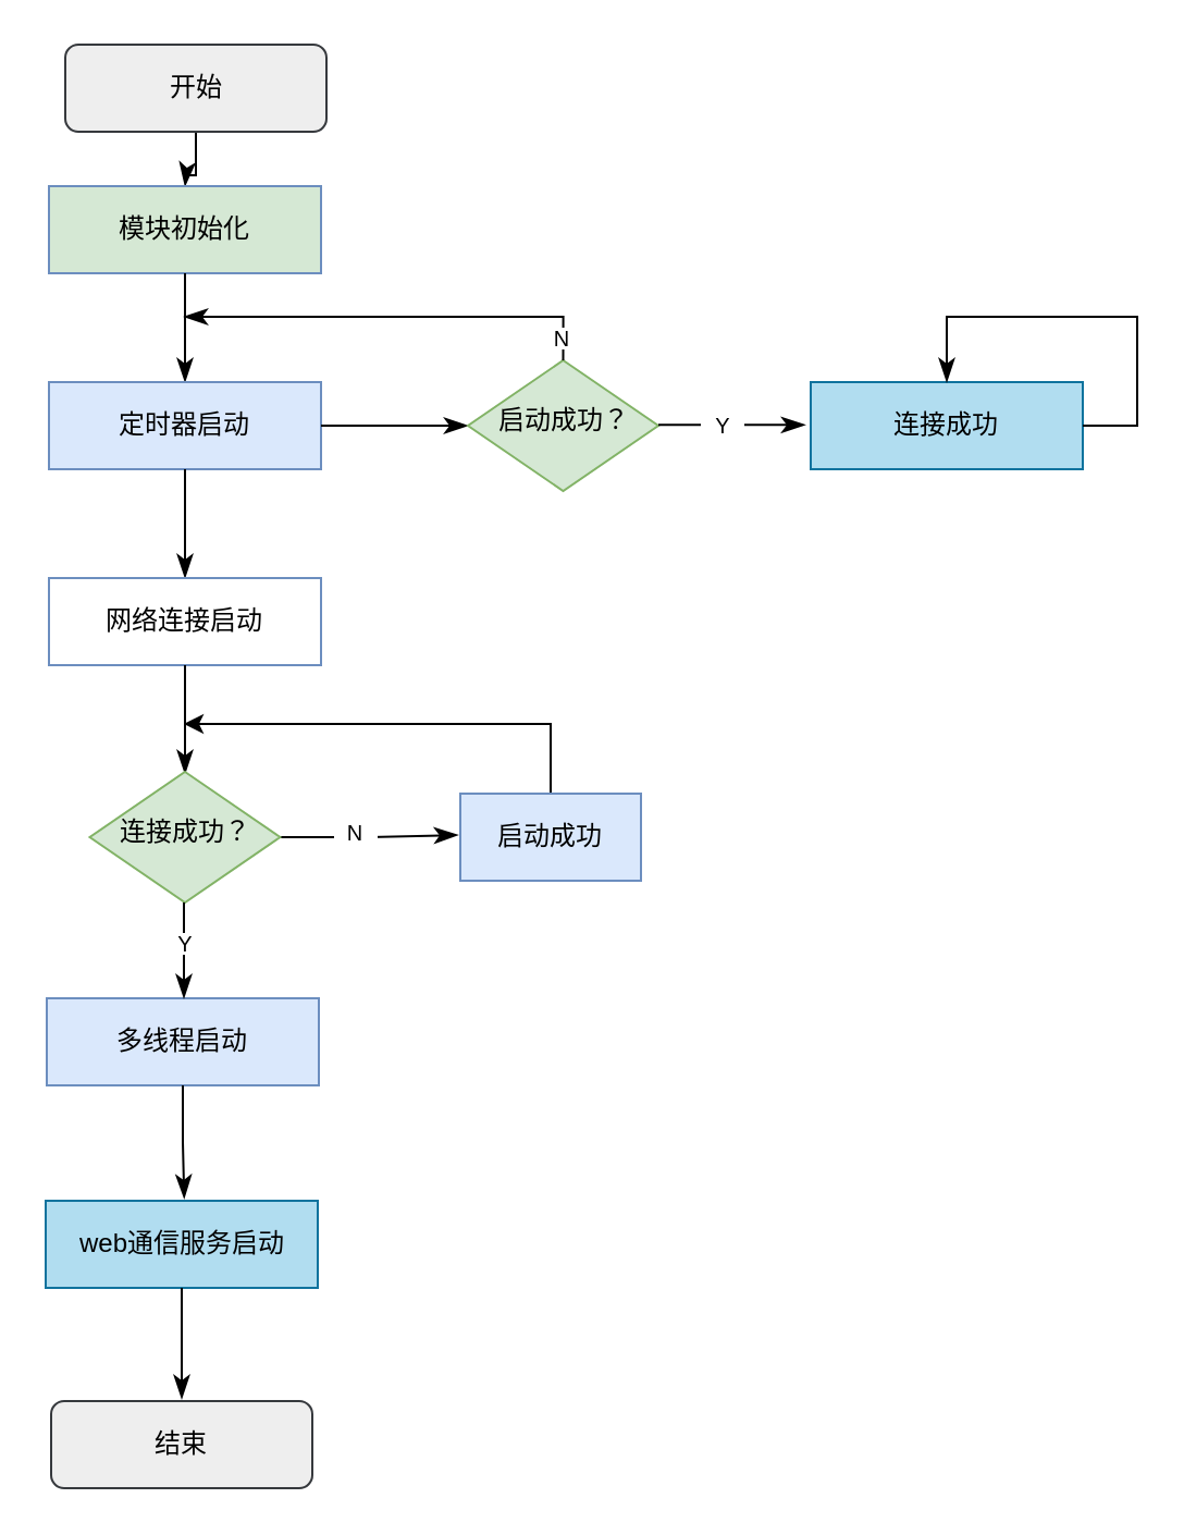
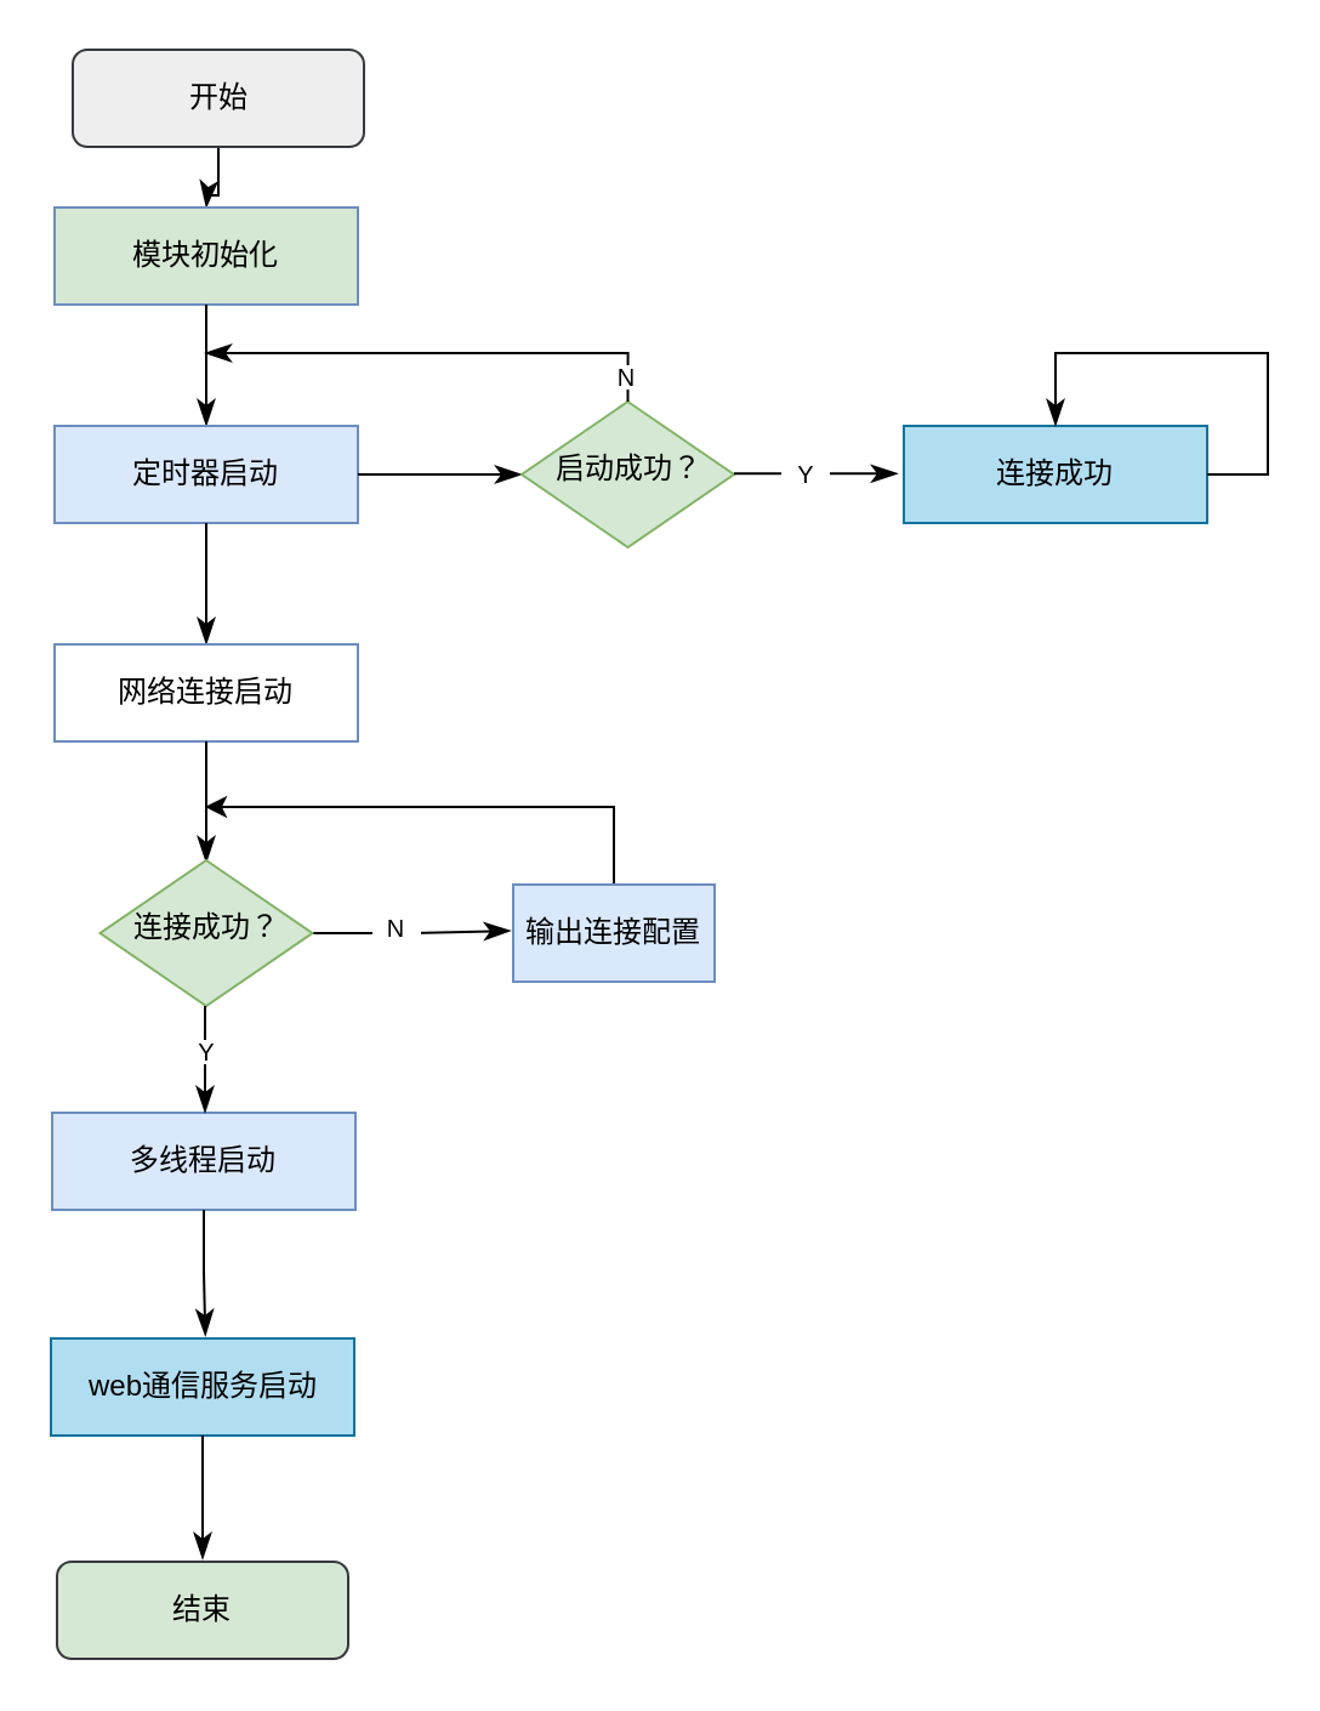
- <mxCell id="25" value="启动成功" style="rounded=0;whiteSpace=wrap;html=1;fillColor=#dae8fc;strokeColor=#6c8ebf;" vertex="1" parent="1"><mxGeometry x="211" y="364" width="83" height="40" as="geometry" /></mxCell>
+ <mxCell id="25" value="输出连接配置" style="rounded=0;whiteSpace=wrap;html=1;fillColor=#dae8fc;strokeColor=#6c8ebf;" vertex="1" parent="1"><mxGeometry x="211" y="364" width="83" height="40" as="geometry" /></mxCell>
- <mxCell id="28" value="结束" style="rounded=1;whiteSpace=wrap;html=1;fontSize=12;glass=0;strokeWidth=1;shadow=0;fillColor=#eeeeee;strokeColor=#36393d;" vertex="1" parent="1"><mxGeometry x="23" y="643" width="120" height="40" as="geometry" /></mxCell>
+ <mxCell id="28" value="结束" style="rounded=1;whiteSpace=wrap;html=1;fontSize=12;glass=0;strokeWidth=1;shadow=0;fillColor=#d5e8d4;strokeColor=#36393d;" vertex="1" parent="1"><mxGeometry x="23" y="643" width="120" height="40" as="geometry" /></mxCell>
